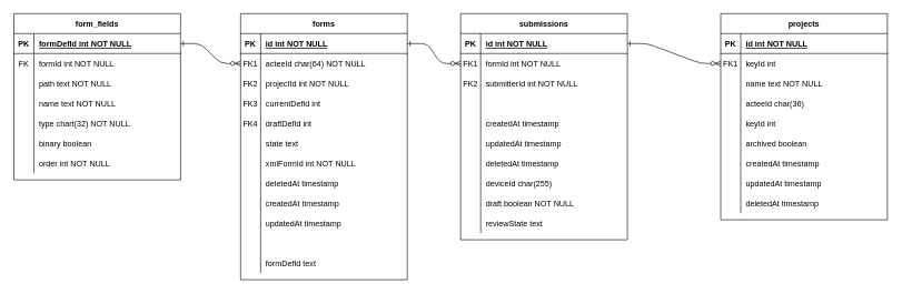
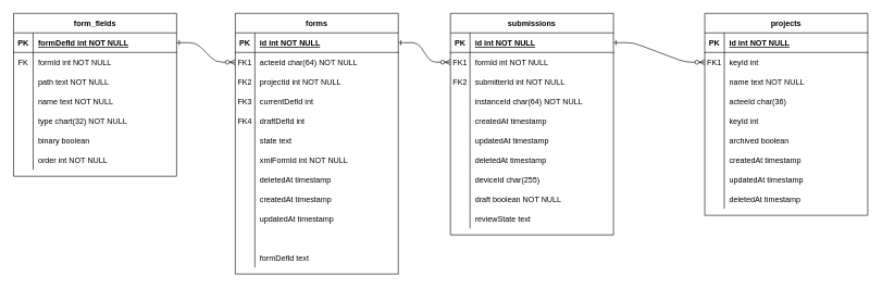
+ <mxCell id="16" value="instanceId char(64) NOT NULL" style="shape=partialRectangle;overflow=hidden;connectable=0;fillColor=none;top=0;left=0;bottom=0;right=0;align=left;spacingLeft=6;" vertex="1" parent="14"><mxGeometry x="30" width="220" height="30" as="geometry" /></mxCell>
